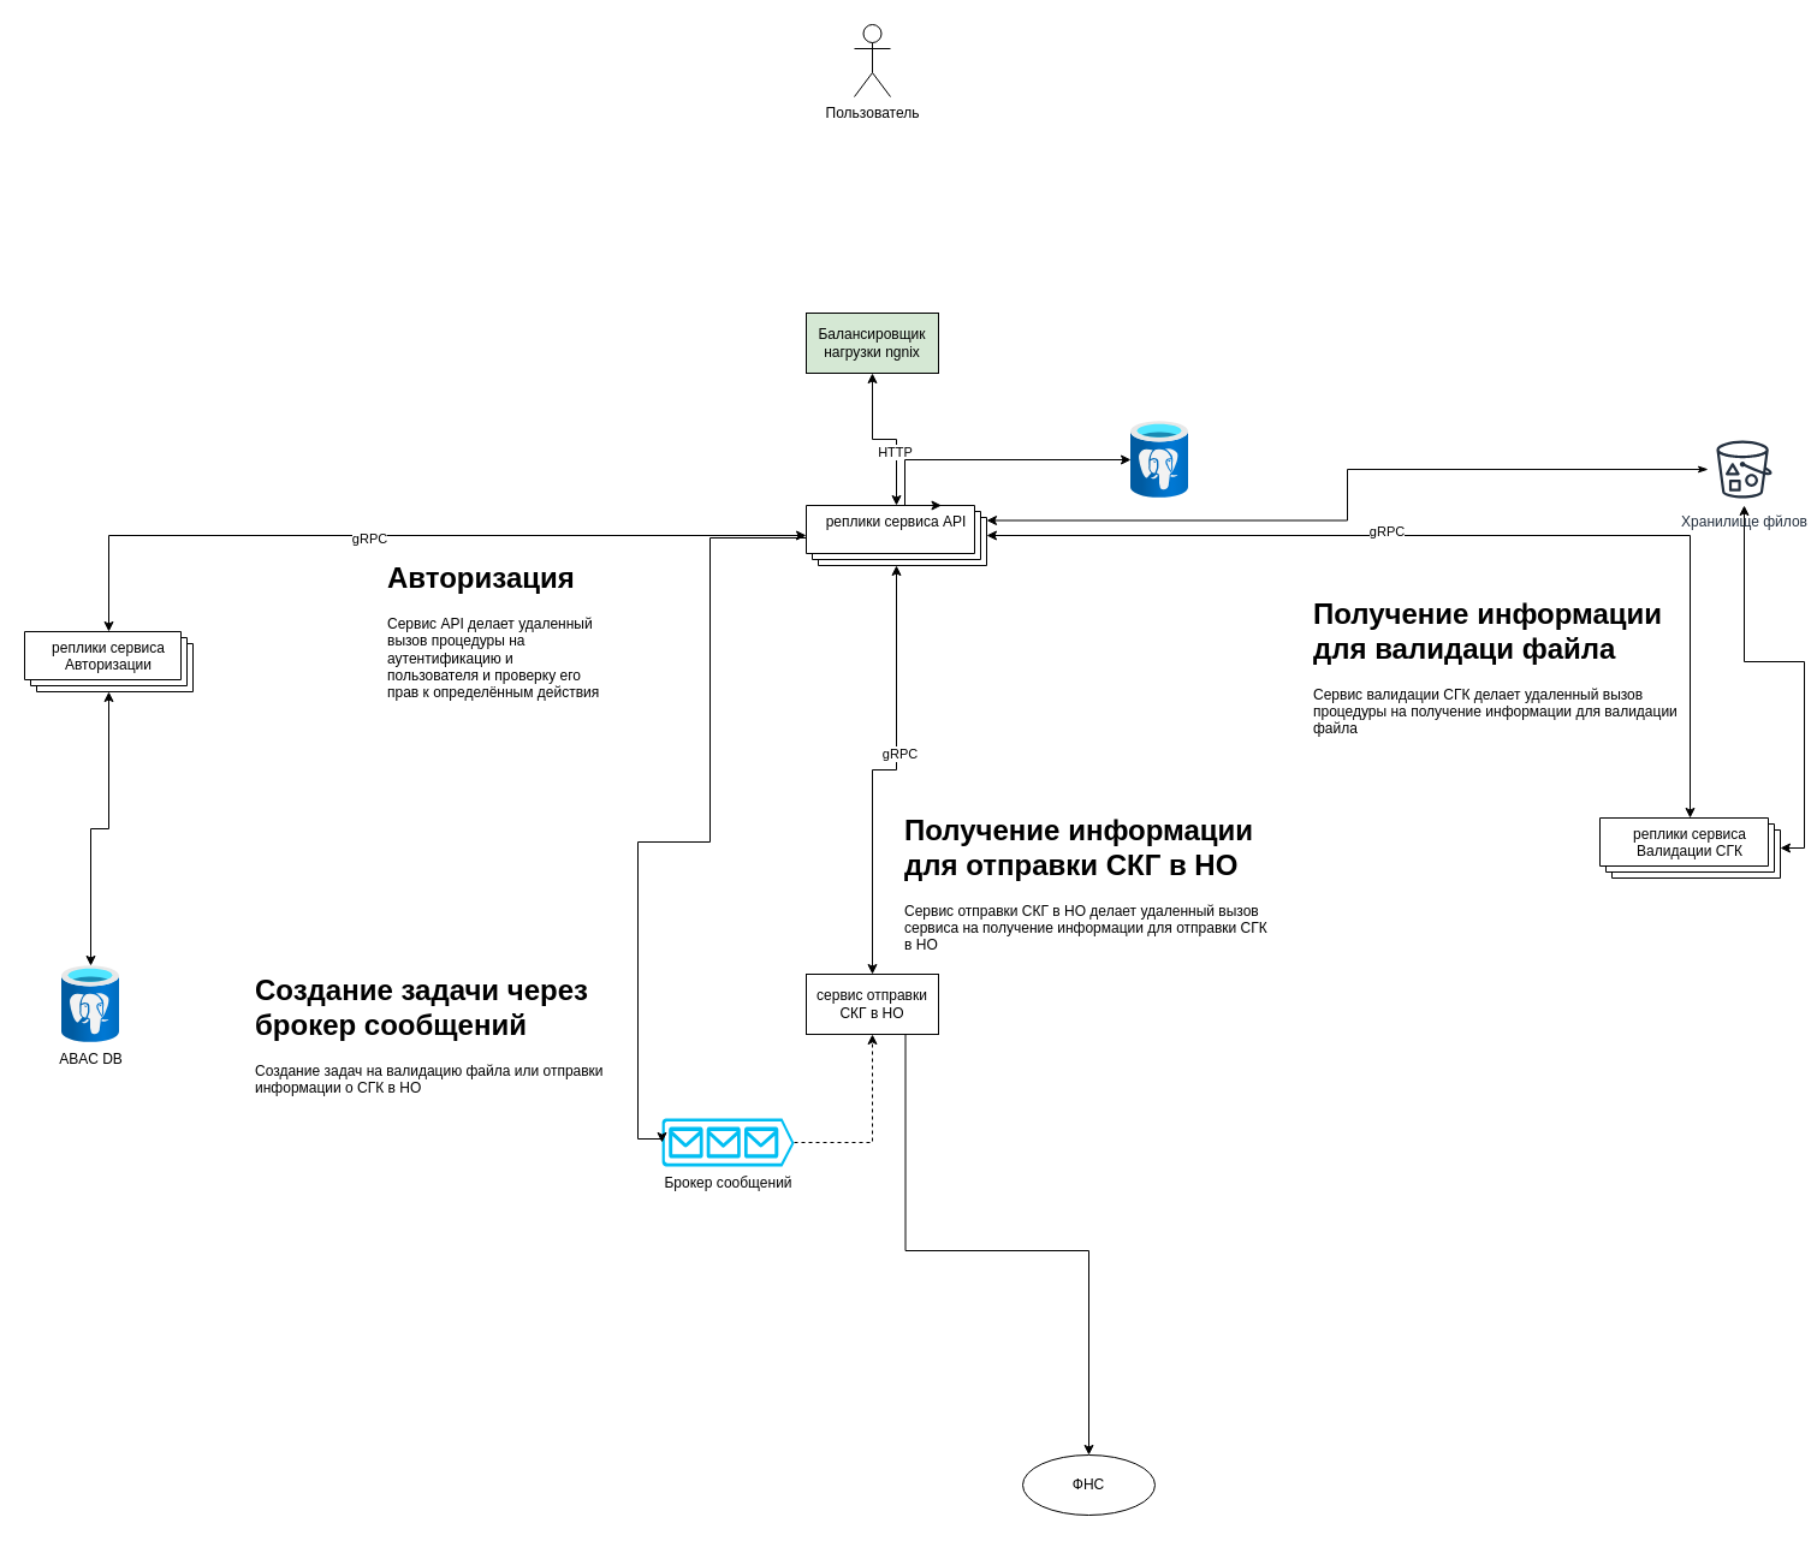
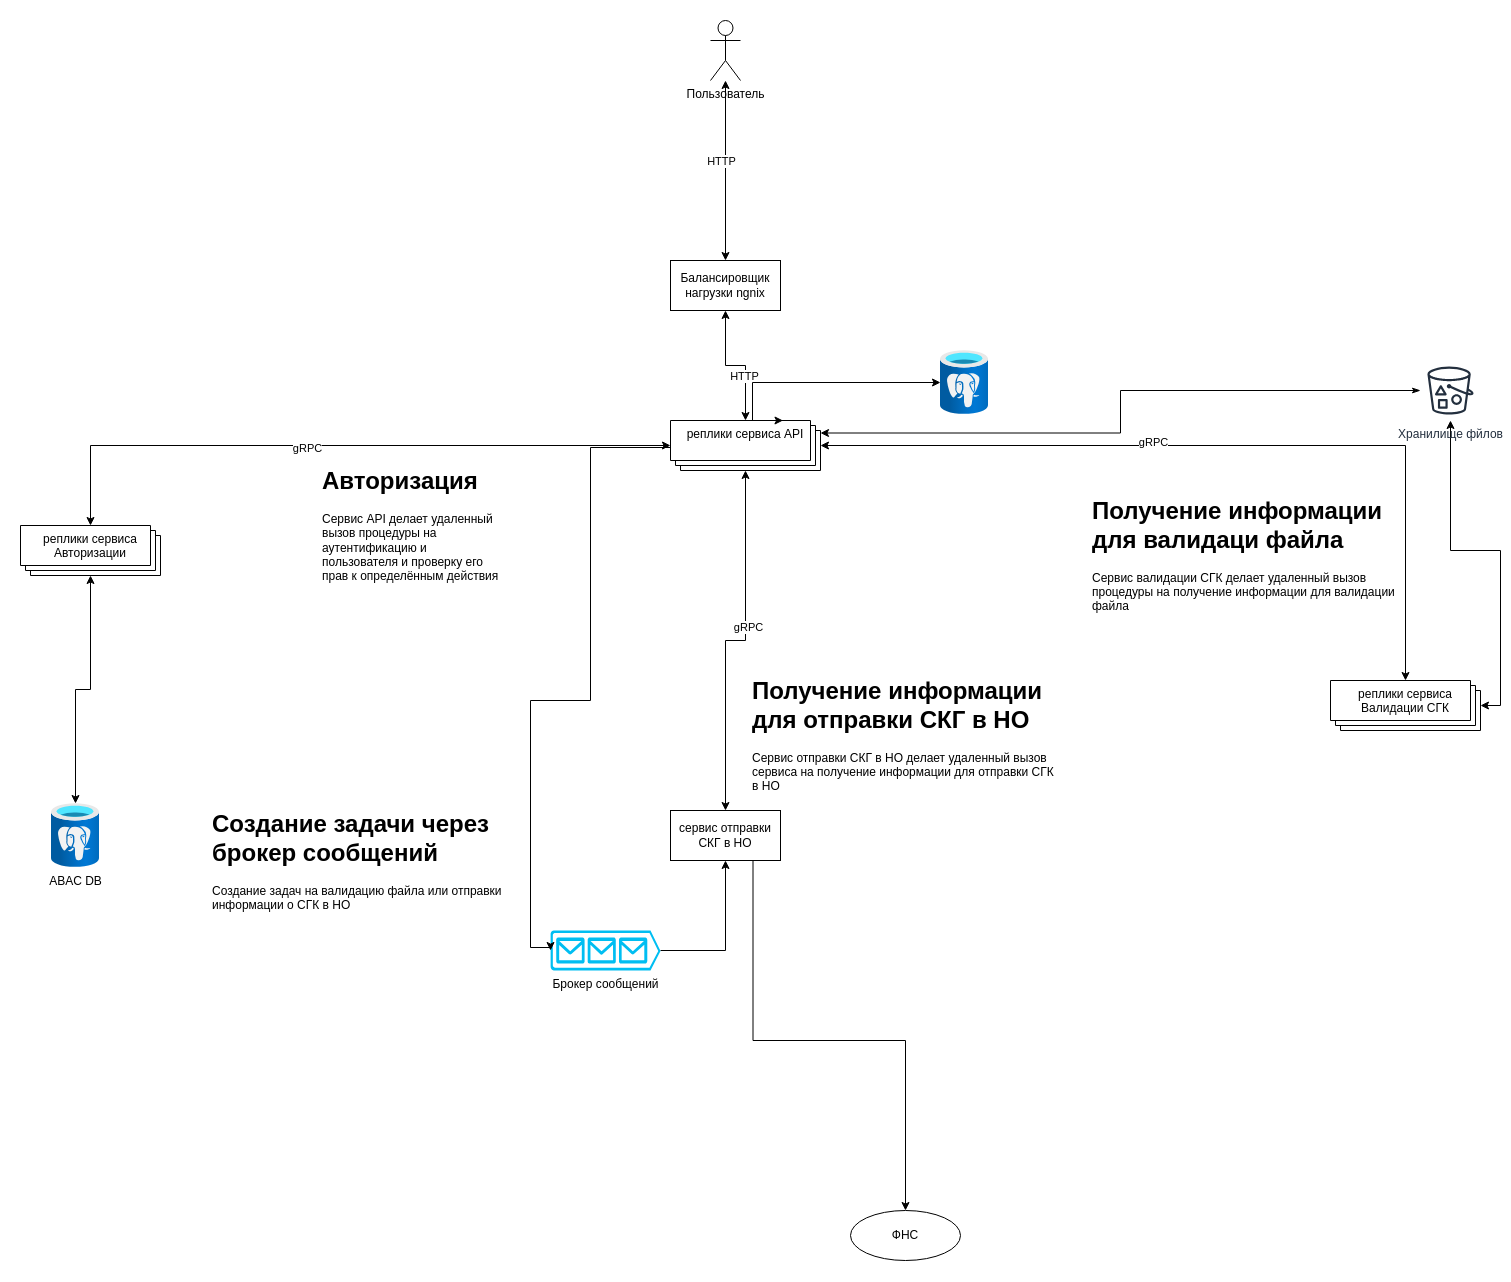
+ <mxCell id="13" style="edgeStyle=orthogonalEdgeStyle;rounded=0;orthogonalLoop=1;jettySize=auto;html=1;entryX=0.5;entryY=0;entryDx=0;entryDy=0;startArrow=classic;startFill=1;" edge="1" parent="1" source="15" target="18"><mxGeometry relative="1" as="geometry" /></mxCell>
+ <mxCell id="14" value="HTTP" style="edgeLabel;html=1;align=center;verticalAlign=middle;resizable=0;points=[];" vertex="1" connectable="0" parent="13"><mxGeometry x="-0.116" y="-5" relative="1" as="geometry"><mxPoint as="offset" /></mxGeometry></mxCell>
- <mxCell id="18" value="Балансировщик нагрузки ngnix" style="html=1;whiteSpace=wrap;fillColor=#d5e8d4;" vertex="1" parent="1"><mxGeometry x="670" y="260" width="110" height="50" as="geometry" /></mxCell>
+ <mxCell id="18" value="Балансировщик нагрузки ngnix" style="html=1;whiteSpace=wrap;" vertex="1" parent="1"><mxGeometry x="670" y="260" width="110" height="50" as="geometry" /></mxCell>
- <mxCell id="26" style="edgeStyle=orthogonalEdgeStyle;rounded=0;orthogonalLoop=1;jettySize=auto;html=1;entryX=0.5;entryY=1;entryDx=0;entryDy=0;dashed=1;" edge="1" parent="1" source="27" target="12"><mxGeometry relative="1" as="geometry" /></mxCell>
+ <mxCell id="26" style="edgeStyle=orthogonalEdgeStyle;rounded=0;orthogonalLoop=1;jettySize=auto;html=1;entryX=0.5;entryY=1;entryDx=0;entryDy=0;" edge="1" parent="1" source="27" target="12"><mxGeometry relative="1" as="geometry" /></mxCell>
